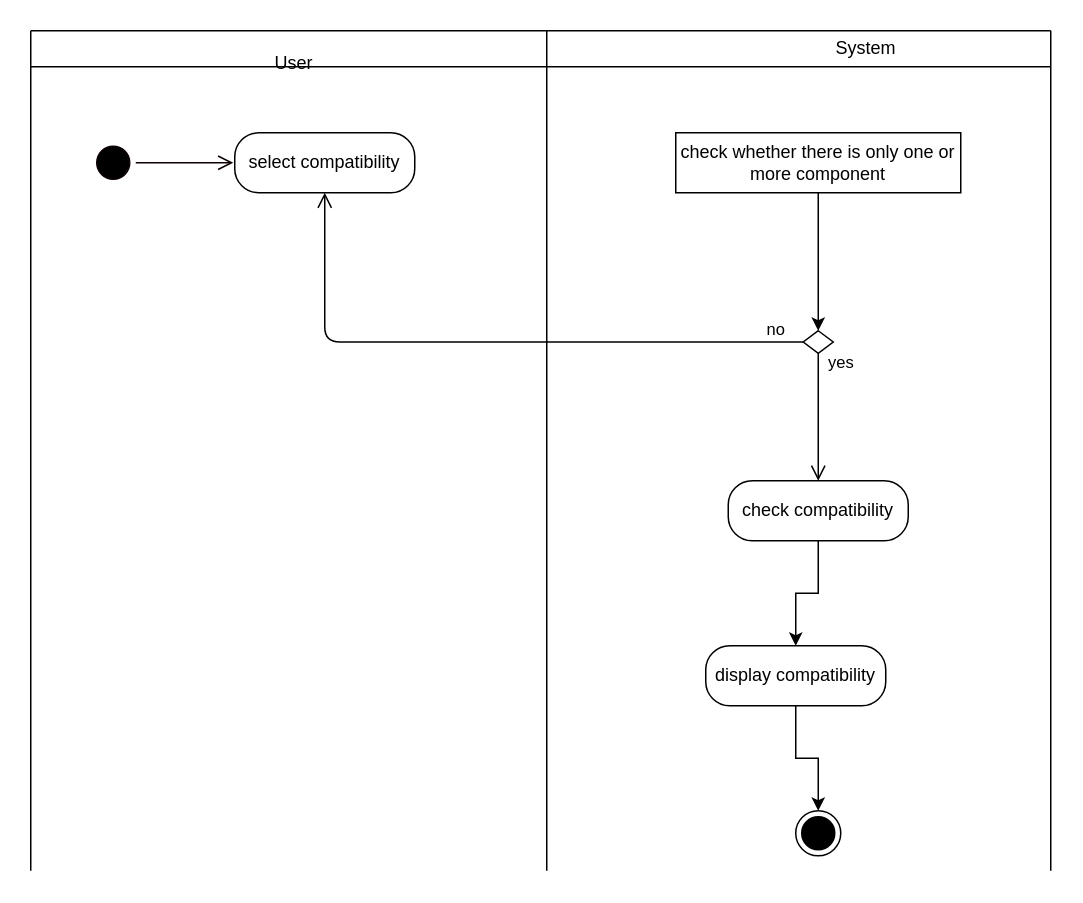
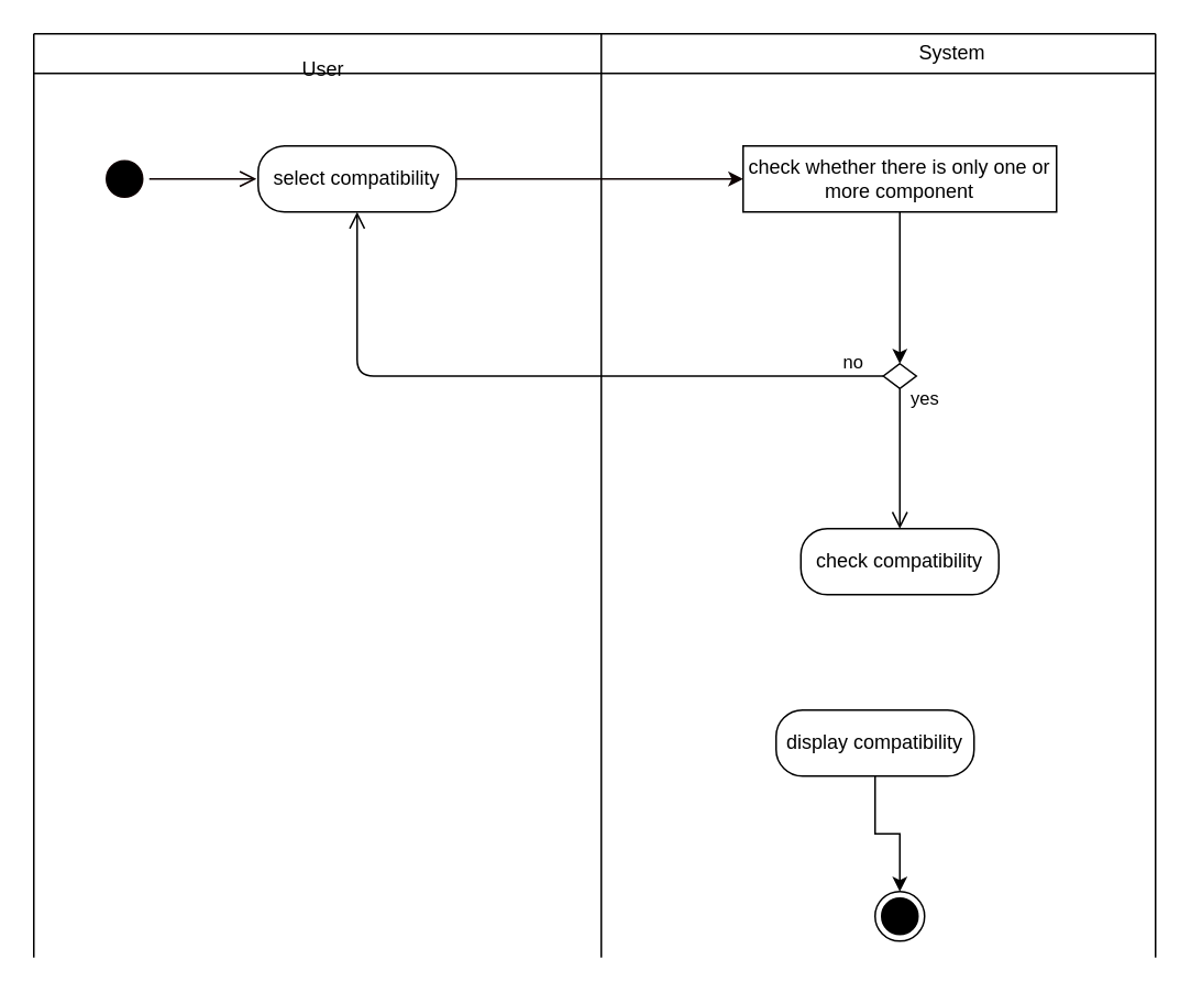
+ <mxCell id="11" style="edgeStyle=orthogonalEdgeStyle;rounded=0;orthogonalLoop=1;jettySize=auto;html=1;strokeColor=#0D0000;" parent="1" source="12" target="14" edge="1"><mxGeometry relative="1" as="geometry" /></mxCell>
- <mxCell id="18" style="edgeStyle=orthogonalEdgeStyle;rounded=0;orthogonalLoop=1;jettySize=auto;html=1;entryX=0.5;entryY=0;entryDx=0;entryDy=0;" edge="1" parent="1" source="19" target="21"><mxGeometry relative="1" as="geometry" /></mxCell>
